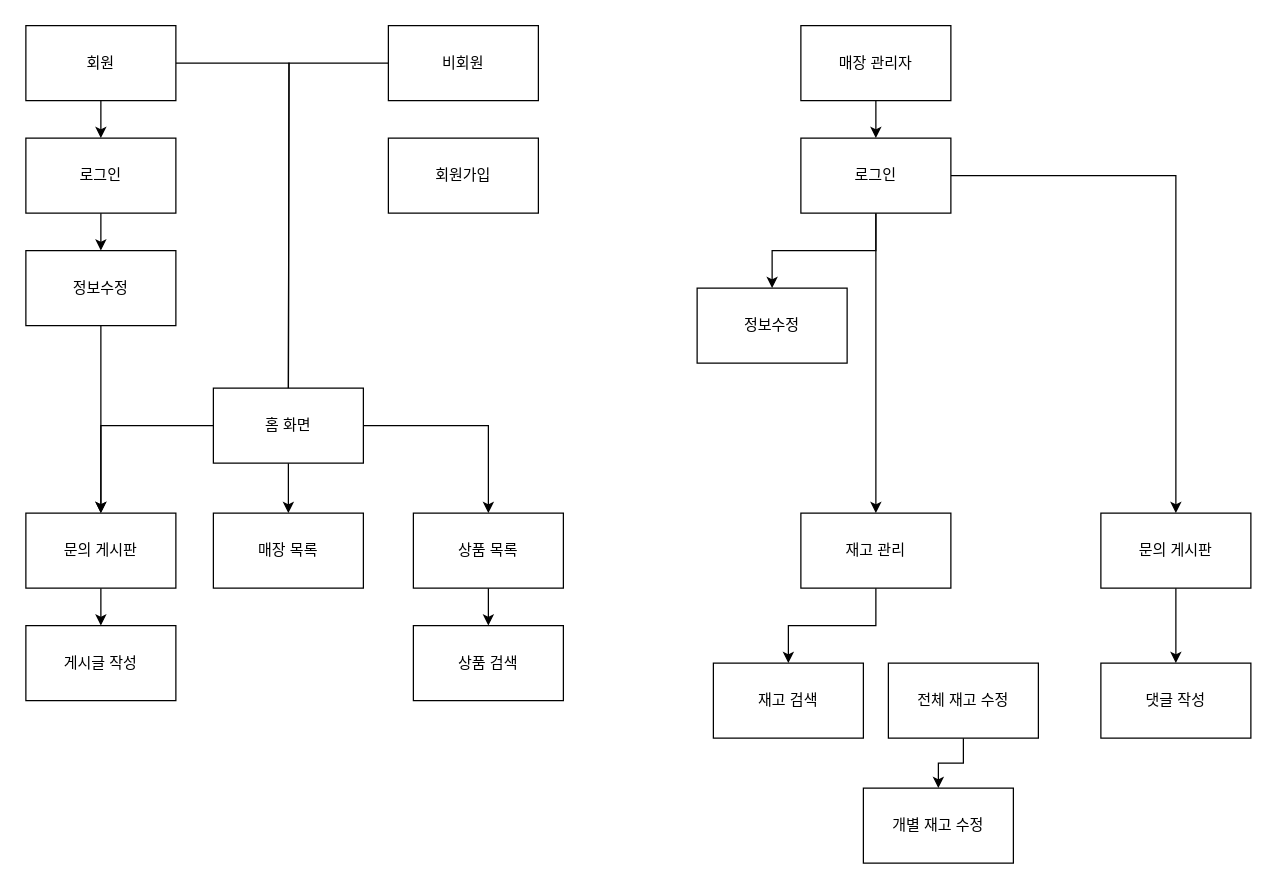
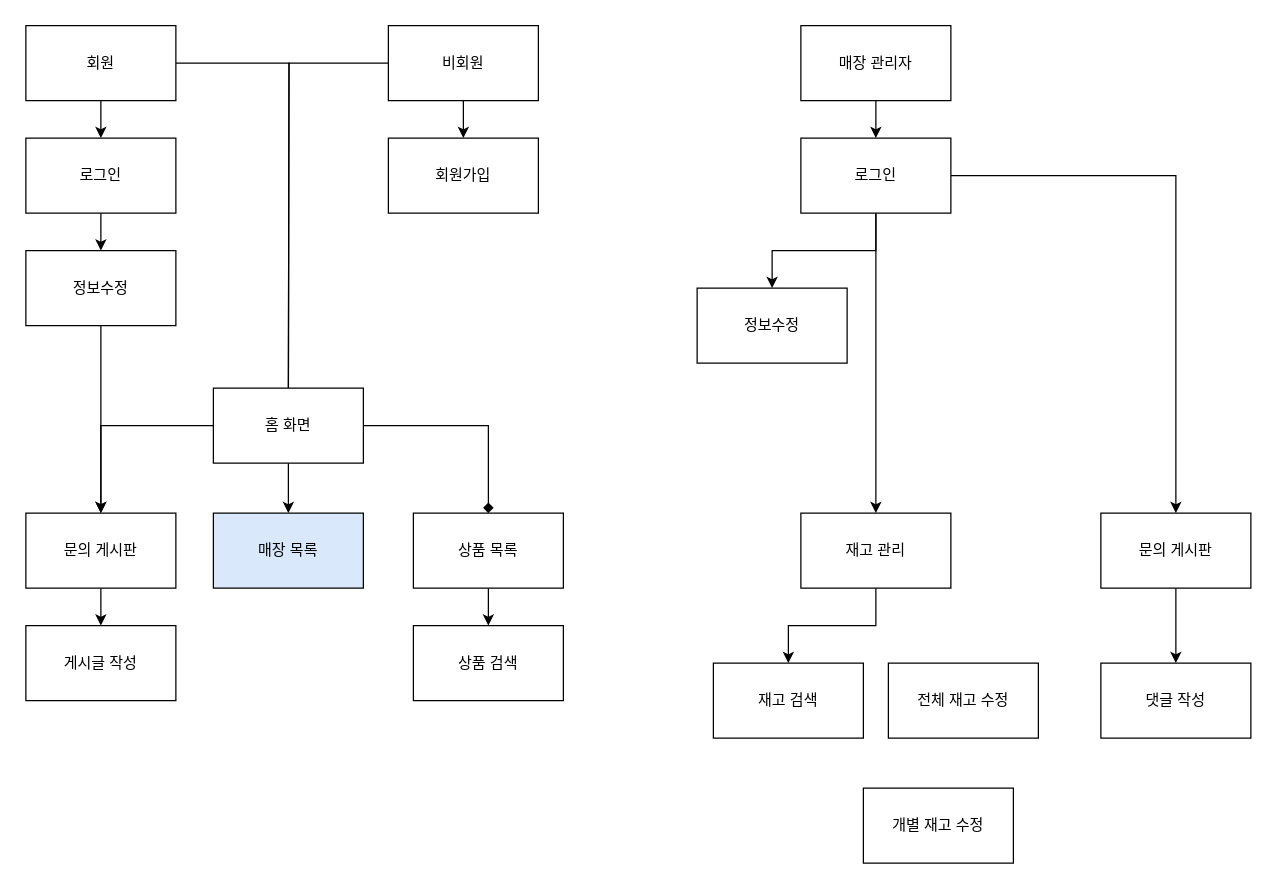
+ <mxCell id="5" style="edgeStyle=orthogonalEdgeStyle;rounded=0;orthogonalLoop=1;jettySize=auto;html=1;" edge="1" parent="1" source="7" target="4"><mxGeometry relative="1" as="geometry" /></mxCell>
- <mxCell id="12" style="edgeStyle=orthogonalEdgeStyle;rounded=0;orthogonalLoop=1;jettySize=auto;html=1;" edge="1" parent="1" source="14" target="19"><mxGeometry relative="1" as="geometry" /></mxCell>
+ <mxCell id="12" style="edgeStyle=orthogonalEdgeStyle;rounded=0;orthogonalLoop=1;jettySize=auto;html=1;endArrow=diamond;" edge="1" parent="1" source="14" target="19"><mxGeometry relative="1" as="geometry" /></mxCell>
- <mxCell id="17" value="매장 목록" style="rounded=0;whiteSpace=wrap;html=1;" vertex="1" parent="1"><mxGeometry x="170" y="410" width="120" height="60" as="geometry" /></mxCell>
+ <mxCell id="17" value="매장 목록" style="rounded=0;whiteSpace=wrap;html=1;fillColor=#dae8fc;" vertex="1" parent="1"><mxGeometry x="170" y="410" width="120" height="60" as="geometry" /></mxCell>
- <mxCell id="34" style="edgeStyle=orthogonalEdgeStyle;rounded=0;orthogonalLoop=1;jettySize=auto;html=1;" edge="1" parent="1" source="35" target="36"><mxGeometry relative="1" as="geometry" /></mxCell>
